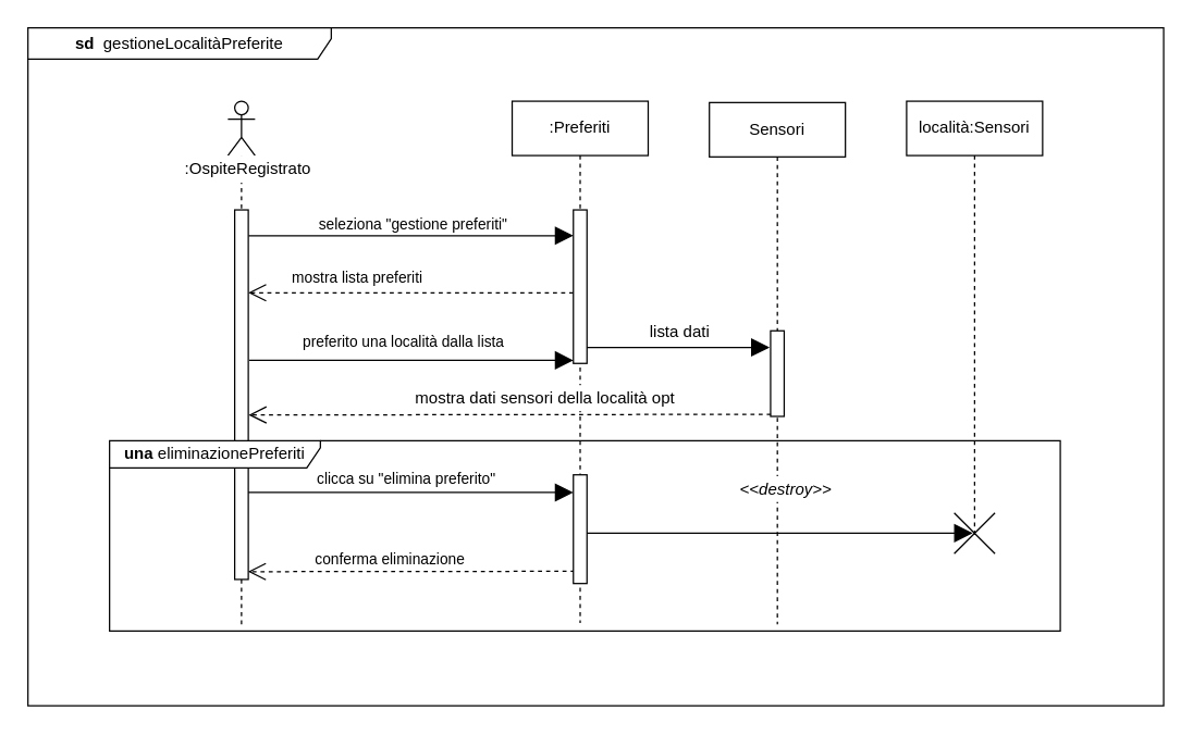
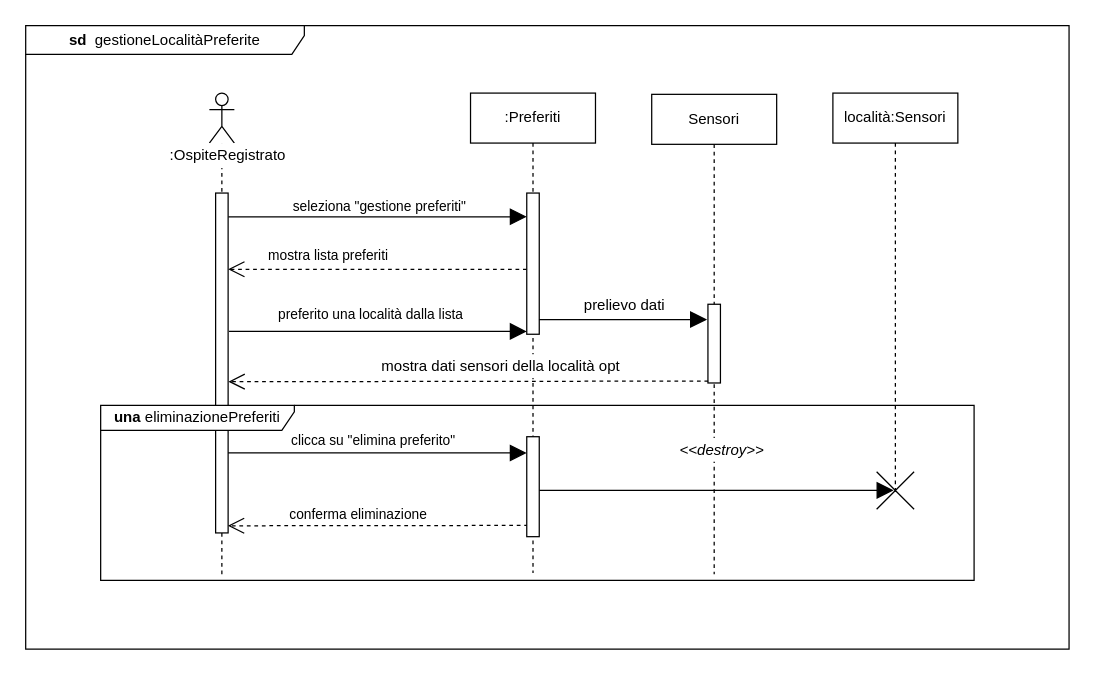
- <mxCell id="25" value="lista dati" style="text;html=1;align=center;verticalAlign=middle;resizable=0;points=[];autosize=1;" parent="1" vertex="1"><mxGeometry x="461" y="234" width="76" height="19" as="geometry" /></mxCell>
+ <mxCell id="25" value="prelievo dati" style="text;html=1;align=center;verticalAlign=middle;resizable=0;points=[];autosize=1;" parent="1" vertex="1"><mxGeometry x="461" y="234" width="76" height="19" as="geometry" /></mxCell>
